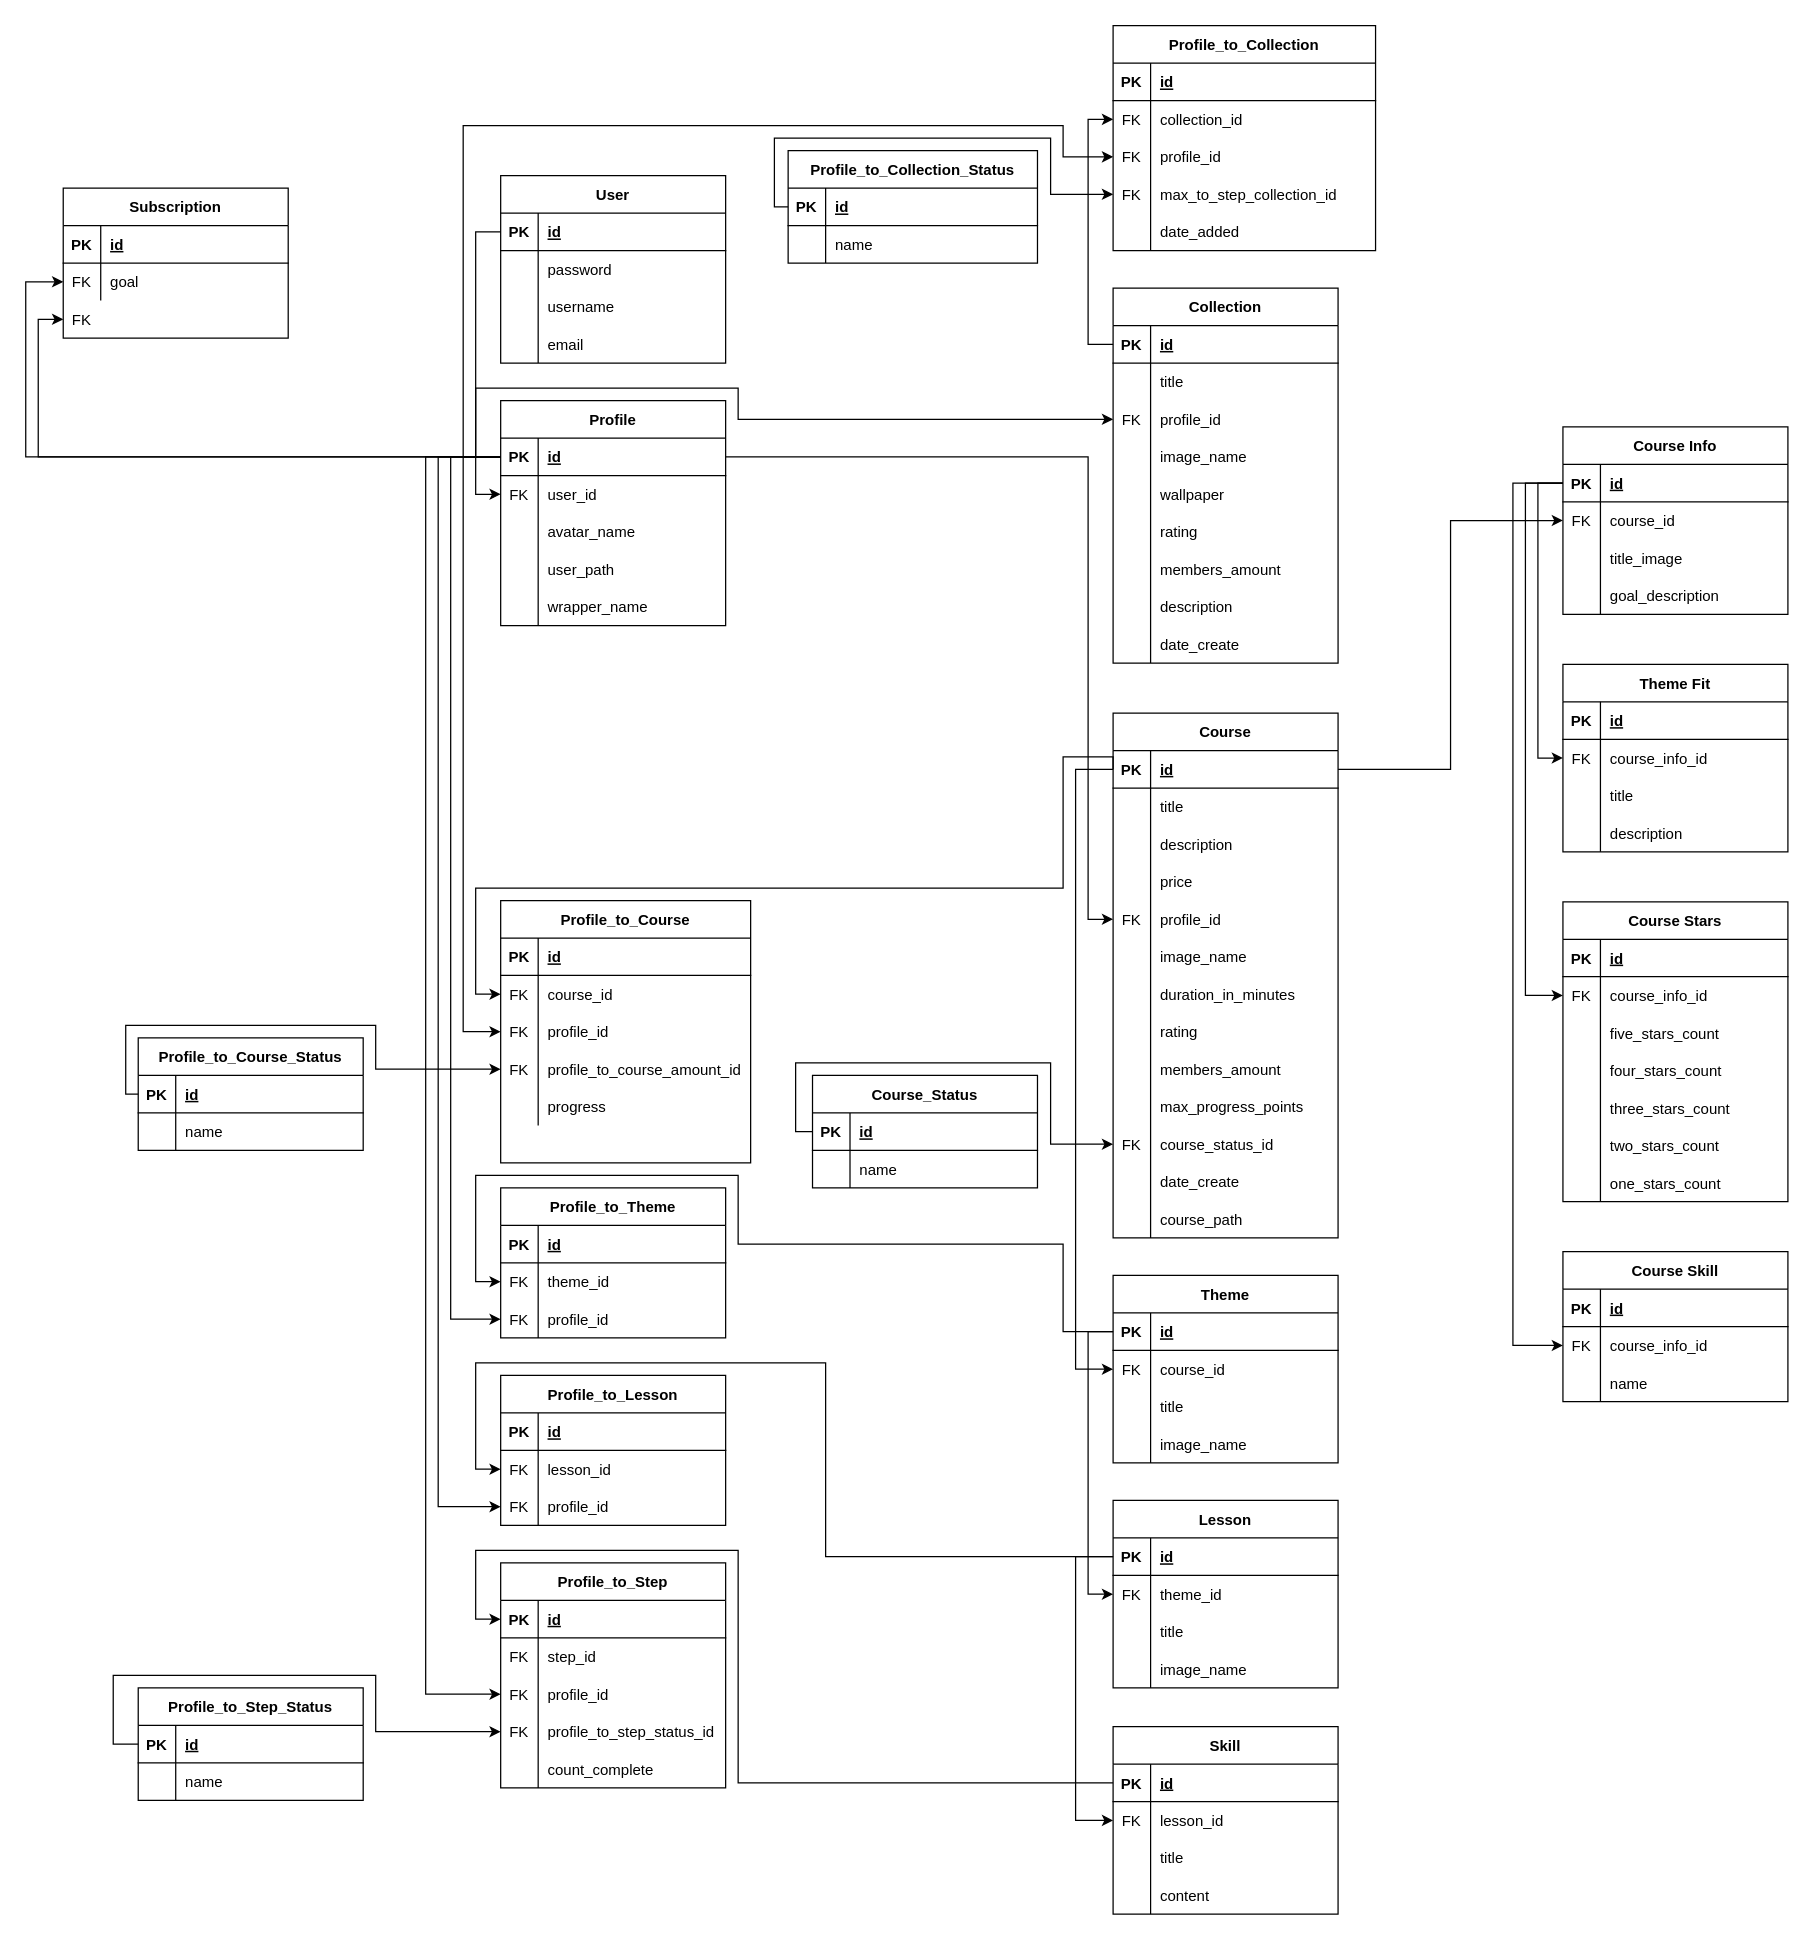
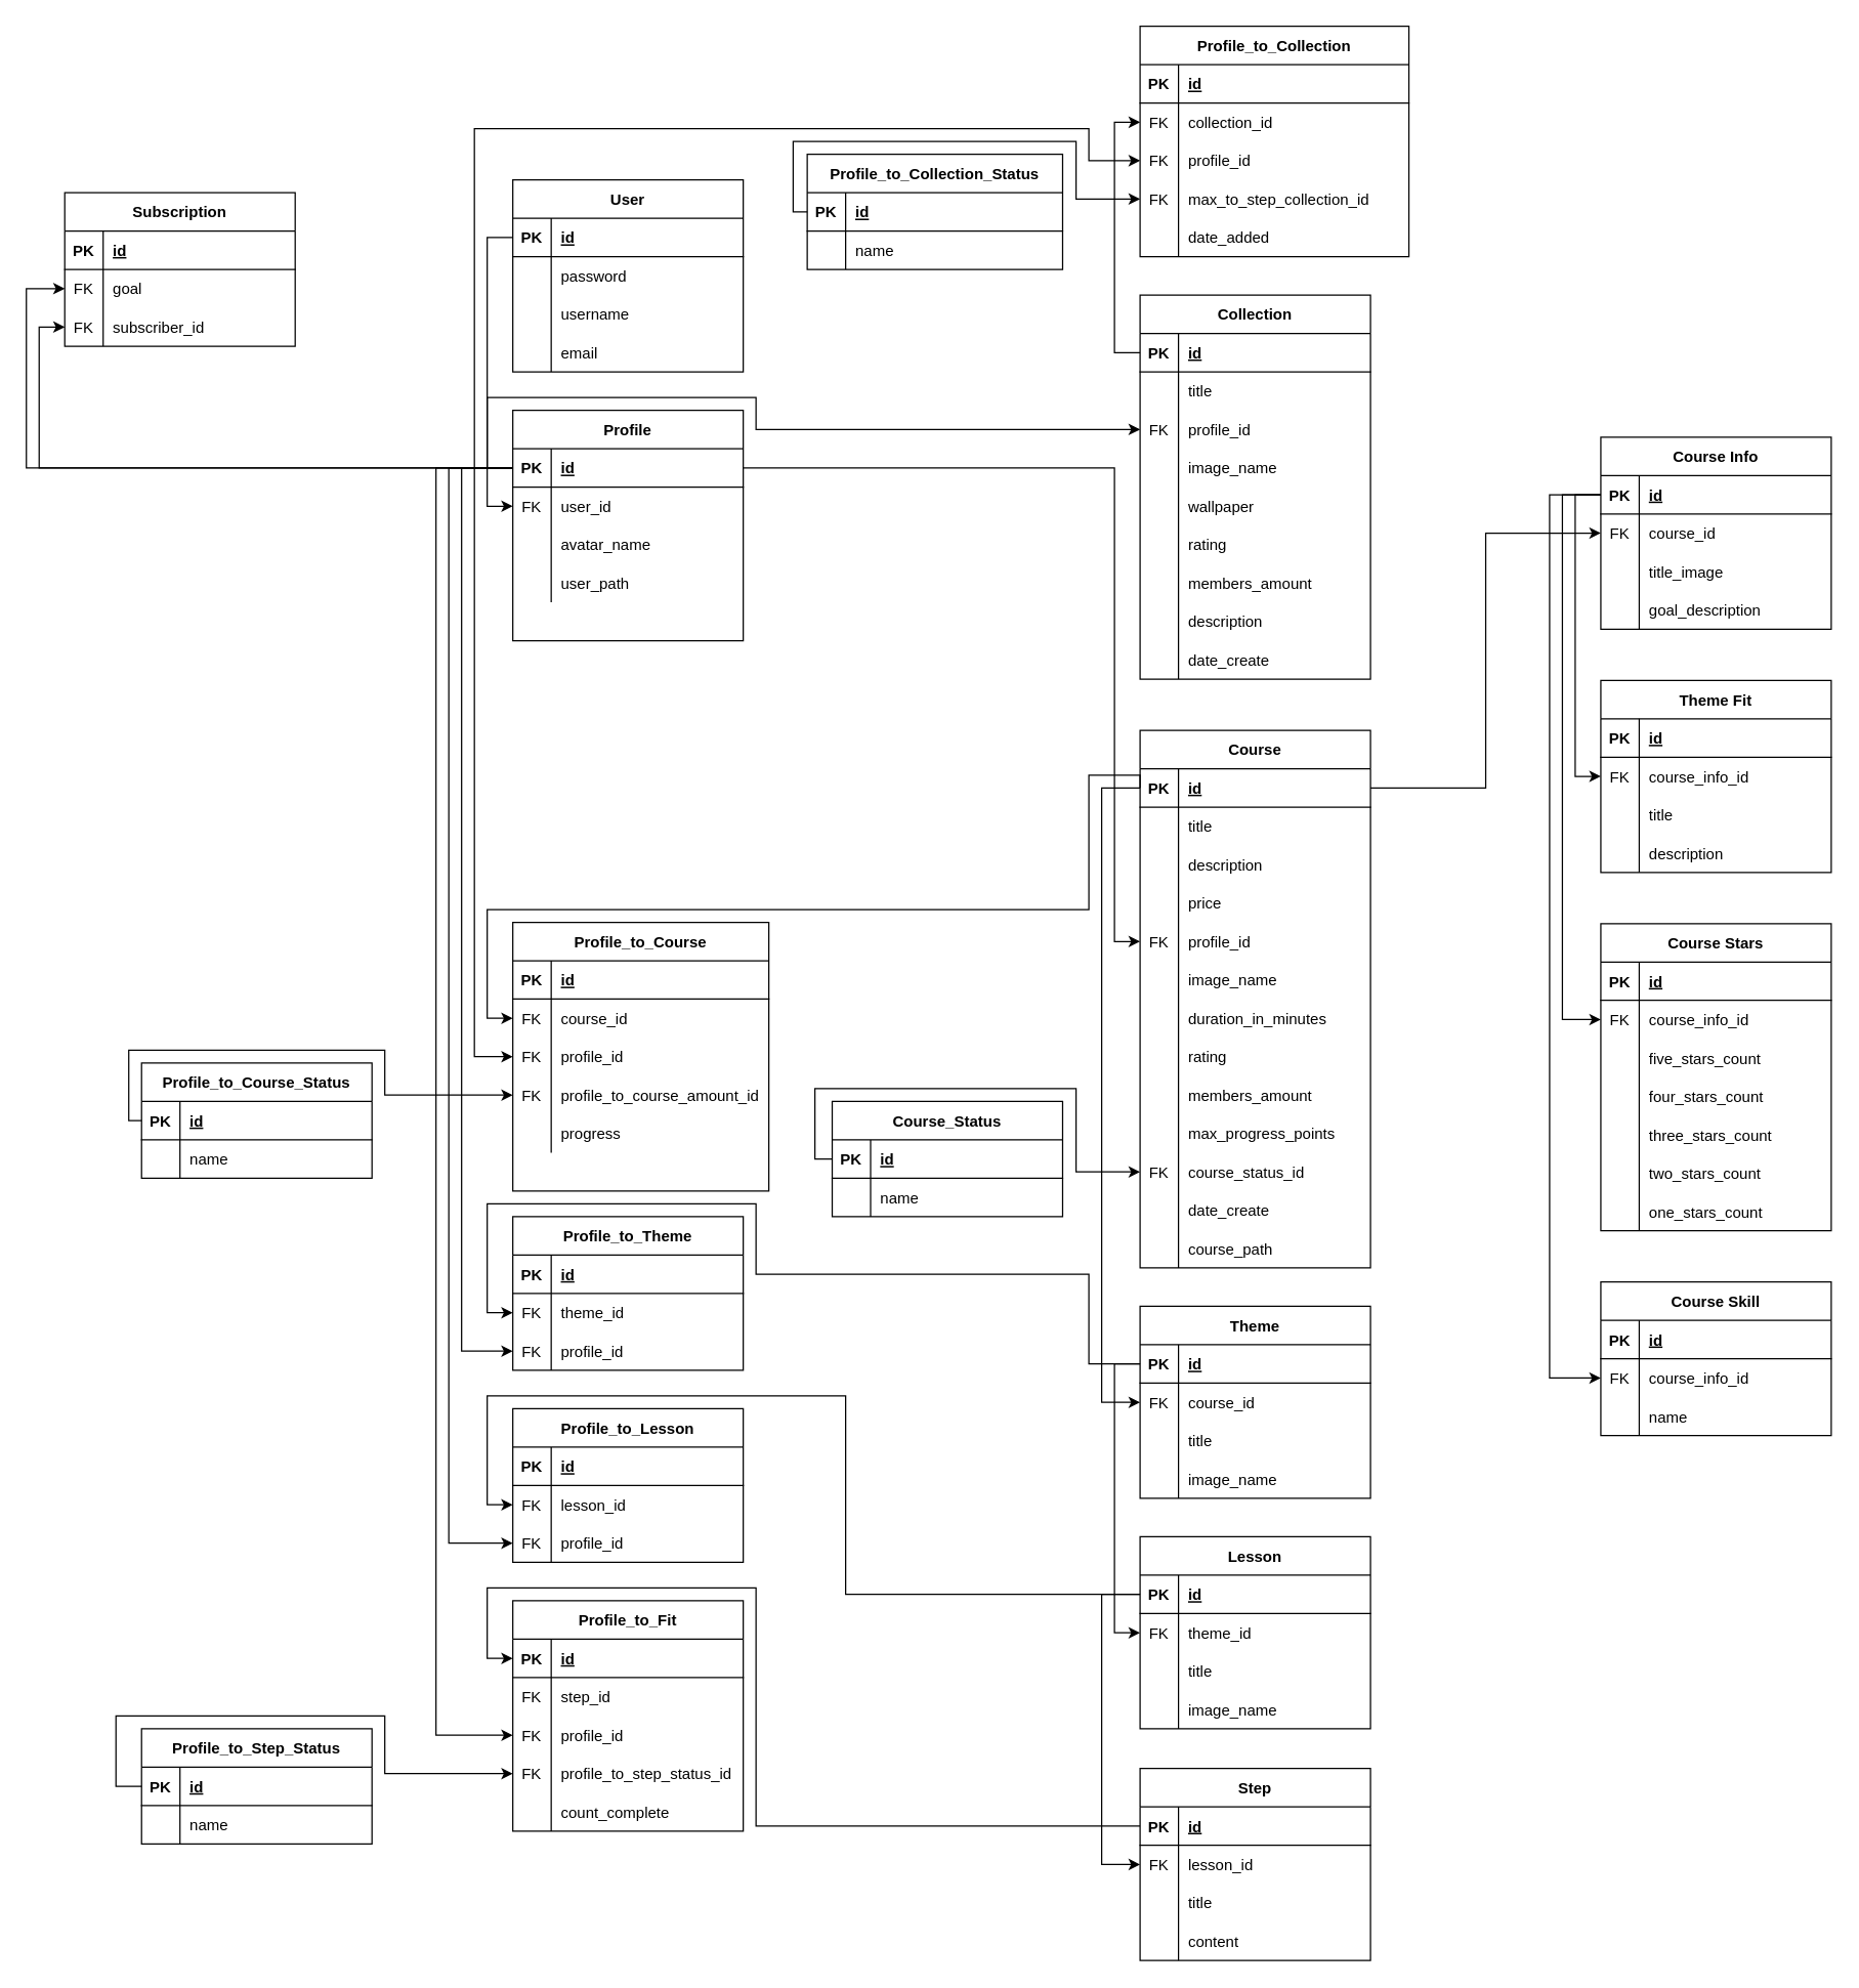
+ <mxCell id="322" value="subscriber_id" style="shape=partialRectangle;connectable=0;fillColor=none;top=0;left=0;bottom=0;right=0;align=left;spacingLeft=6;overflow=hidden;" parent="320" vertex="1"><mxGeometry x="30" width="150" height="30" as="geometry"><mxRectangle width="150" height="30" as="alternateBounds" /></mxGeometry></mxCell>
- <mxCell id="17" value="wrapper_name" style="shape=partialRectangle;connectable=0;fillColor=none;top=0;left=0;bottom=0;right=0;align=left;spacingLeft=6;overflow=hidden;" parent="15" vertex="1"><mxGeometry x="30" width="150" height="30" as="geometry"><mxRectangle width="150" height="30" as="alternateBounds" /></mxGeometry></mxCell>
- <mxCell id="230" value="Profile_to_Step" style="shape=table;startSize=30;container=1;collapsible=1;childLayout=tableLayout;fixedRows=1;rowLines=0;fontStyle=1;align=center;resizeLast=1;" parent="1" vertex="1"><mxGeometry x="400" y="1250" width="180" height="180" as="geometry" /></mxCell>
+ <mxCell id="230" value="Profile_to_Fit" style="shape=table;startSize=30;container=1;collapsible=1;childLayout=tableLayout;fixedRows=1;rowLines=0;fontStyle=1;align=center;resizeLast=1;" parent="1" vertex="1"><mxGeometry x="400" y="1250" width="180" height="180" as="geometry" /></mxCell>
- <mxCell id="98" value="Skill" style="shape=table;startSize=30;container=1;collapsible=1;childLayout=tableLayout;fixedRows=1;rowLines=0;fontStyle=1;align=center;resizeLast=1;" parent="1" vertex="1"><mxGeometry x="890" y="1381" width="180" height="150" as="geometry" /></mxCell>
+ <mxCell id="98" value="Step" style="shape=table;startSize=30;container=1;collapsible=1;childLayout=tableLayout;fixedRows=1;rowLines=0;fontStyle=1;align=center;resizeLast=1;" parent="1" vertex="1"><mxGeometry x="890" y="1381" width="180" height="150" as="geometry" /></mxCell>
